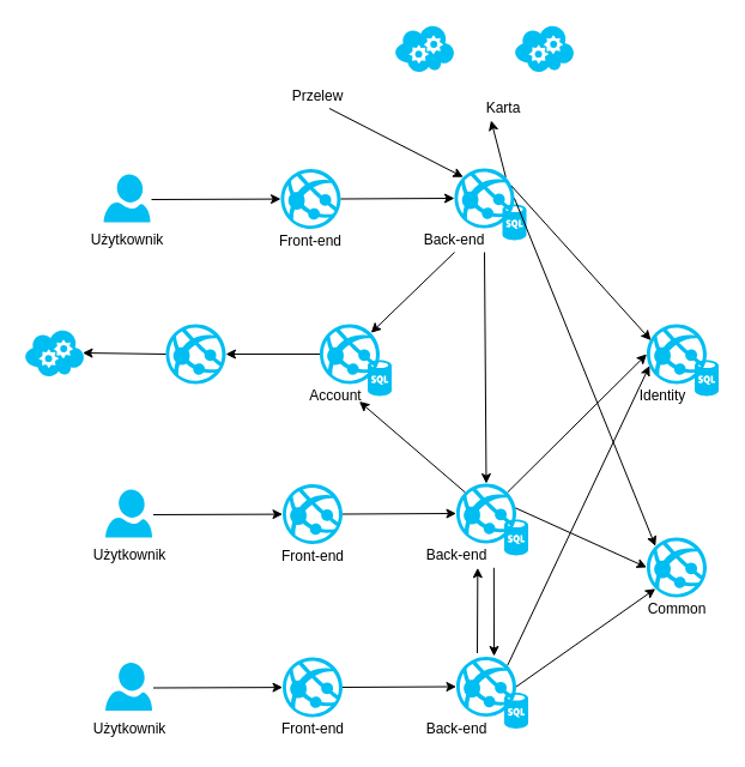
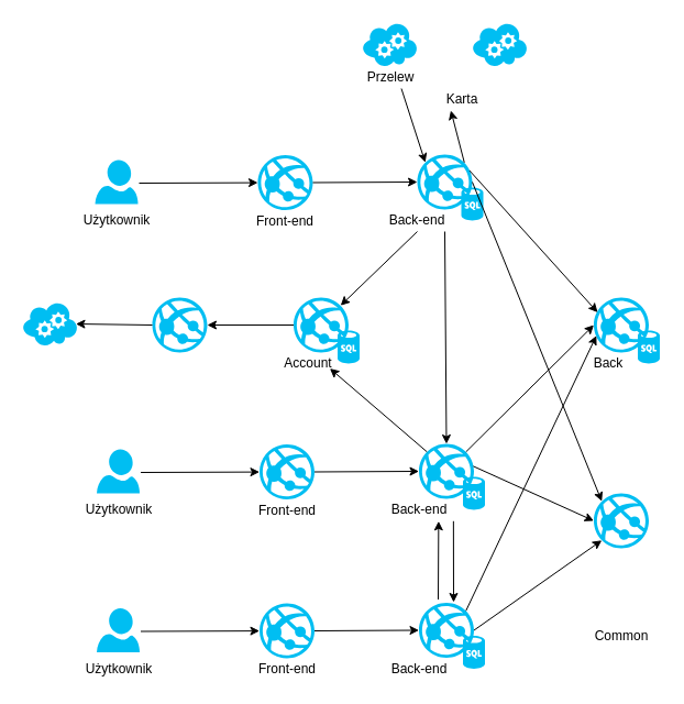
- <mxCell id="16" value="&lt;div&gt;Przelew&lt;/div&gt;" style="text;html=1;strokeColor=none;fillColor=none;align=center;verticalAlign=middle;whiteSpace=wrap;rounded=0;" parent="1" vertex="1"><mxGeometry x="244.5" y="70" width="40" height="20" as="geometry" /></mxCell>
+ <mxCell id="16" value="&lt;div&gt;Przelew&lt;/div&gt;" style="text;html=1;strokeColor=none;fillColor=none;align=center;verticalAlign=middle;whiteSpace=wrap;rounded=0;" parent="1" vertex="1"><mxGeometry x="334.5" y="60" width="40" height="20" as="geometry" /></mxCell>
- <mxCell id="12" value="Identity" style="text;html=1;strokeColor=none;fillColor=none;align=center;verticalAlign=middle;whiteSpace=wrap;rounded=0;" parent="1" vertex="1"><mxGeometry x="532.5" y="319.5" width="40" height="20" as="geometry" /></mxCell>
+ <mxCell id="12" value="Back" style="text;html=1;strokeColor=none;fillColor=none;align=center;verticalAlign=middle;whiteSpace=wrap;rounded=0;" parent="1" vertex="1"><mxGeometry x="532.5" y="319.5" width="40" height="20" as="geometry" /></mxCell>
- <mxCell id="40" value="Common" style="text;html=1;strokeColor=none;fillColor=none;align=center;verticalAlign=middle;whiteSpace=wrap;rounded=0;shadow=0;dashed=1;dashPattern=1 4;labelBackgroundColor=none;" parent="1" vertex="1"><mxGeometry x="544.5" y="498" width="40" height="20" as="geometry" /></mxCell>
+ <mxCell id="40" value="Common" style="text;html=1;strokeColor=none;fillColor=none;align=center;verticalAlign=middle;whiteSpace=wrap;rounded=0;shadow=0;dashed=1;dashPattern=1 4;labelBackgroundColor=none;" parent="1" vertex="1"><mxGeometry x="544.5" y="568" width="40" height="20" as="geometry" /></mxCell>
